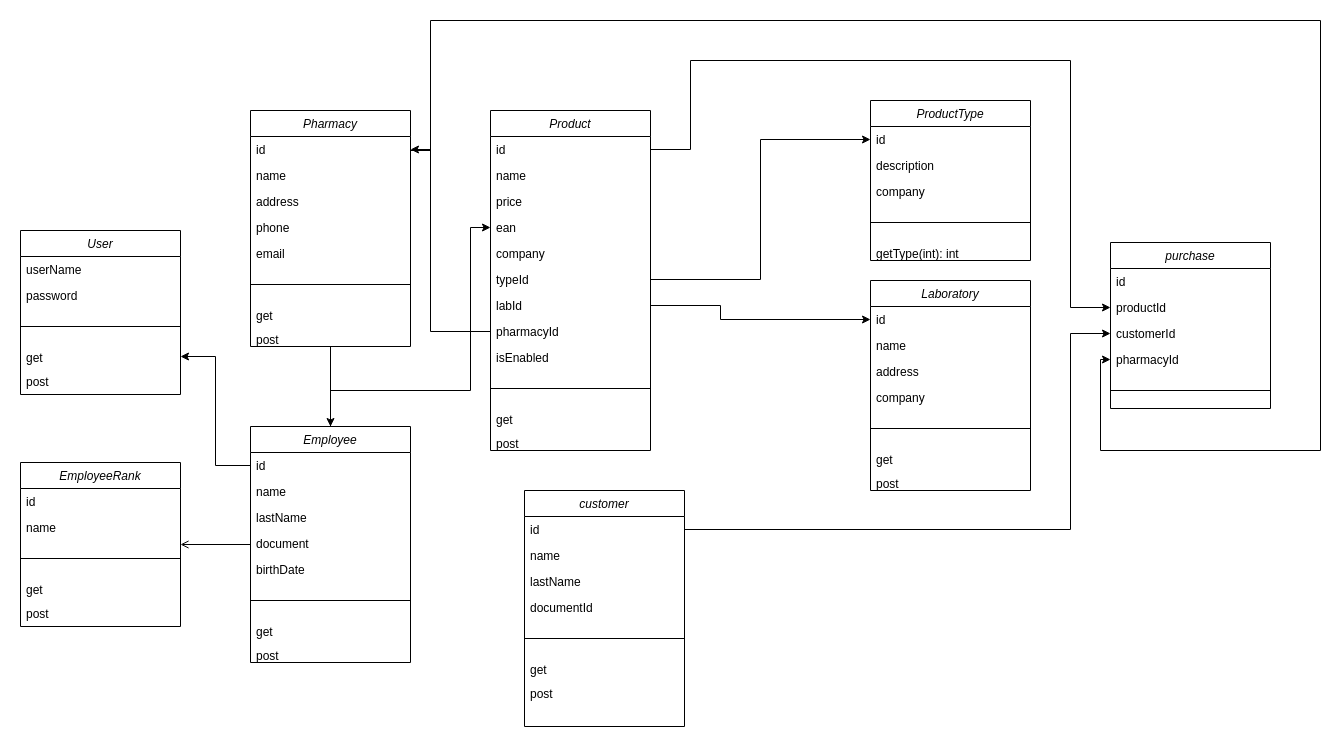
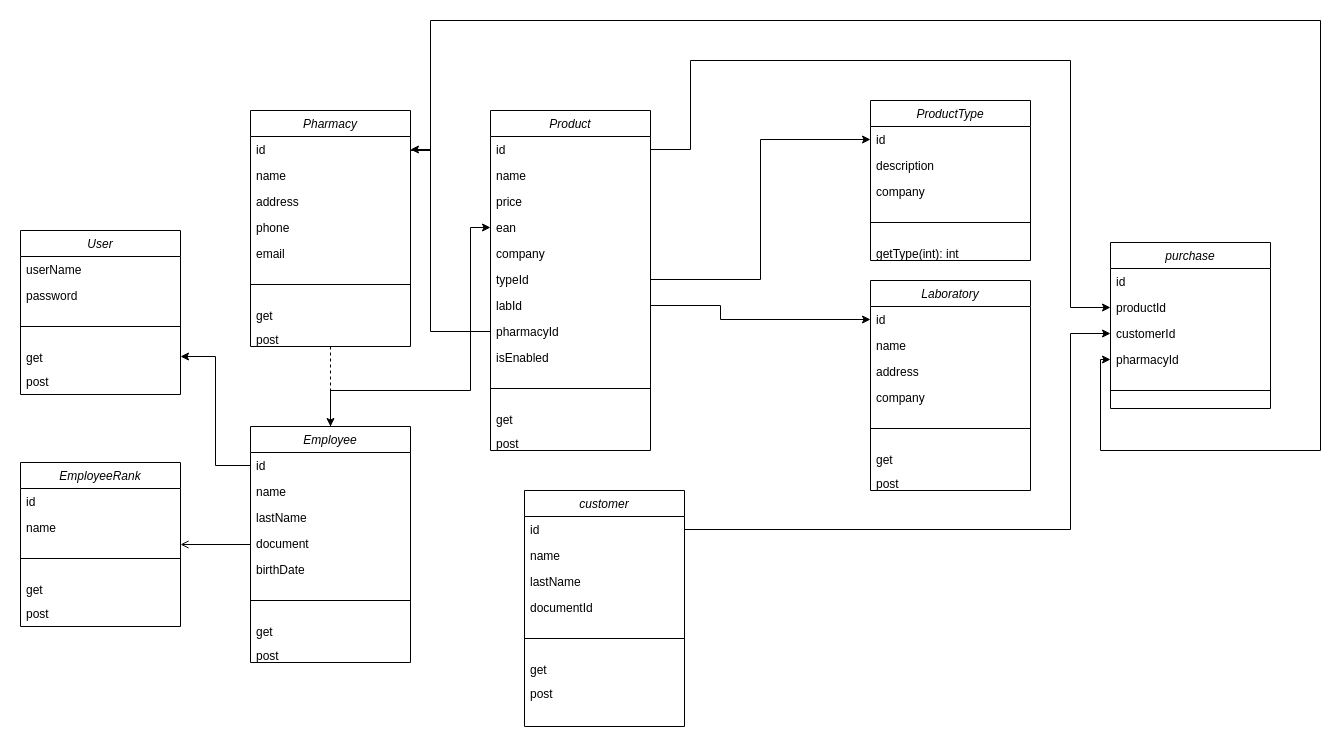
- <mxCell id="18" value="" style="edgeStyle=orthogonalEdgeStyle;rounded=0;orthogonalLoop=1;jettySize=auto;html=1;" edge="1" parent="1" source="19" target="29"><mxGeometry relative="1" as="geometry" /></mxCell>
+ <mxCell id="18" value="" style="edgeStyle=orthogonalEdgeStyle;rounded=0;orthogonalLoop=1;jettySize=auto;html=1;dashed=1;" edge="1" parent="1" source="19" target="29"><mxGeometry relative="1" as="geometry" /></mxCell>
